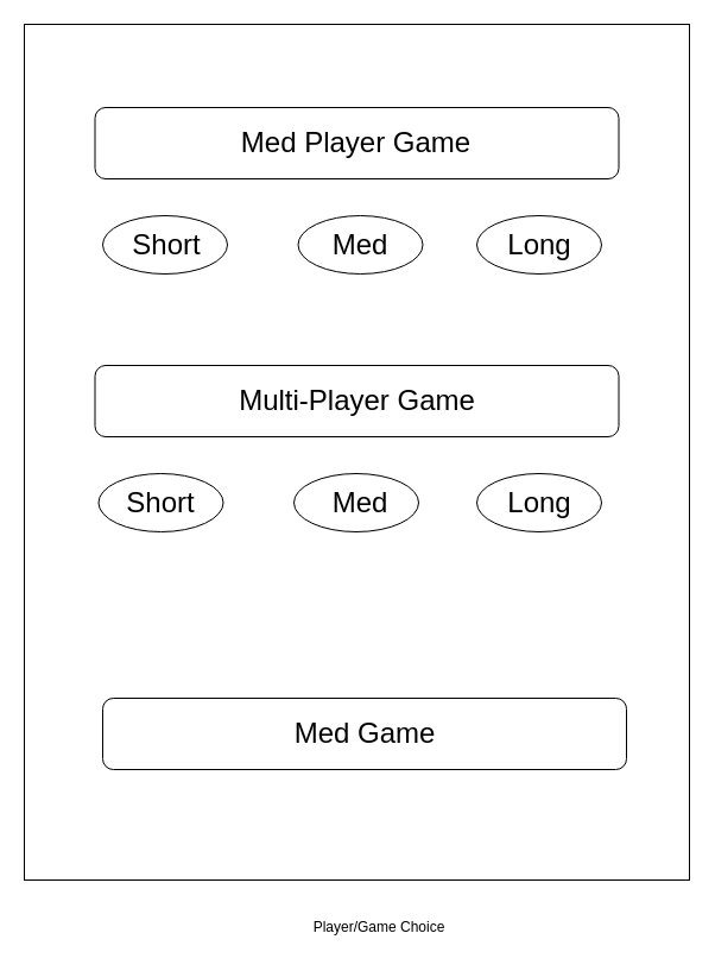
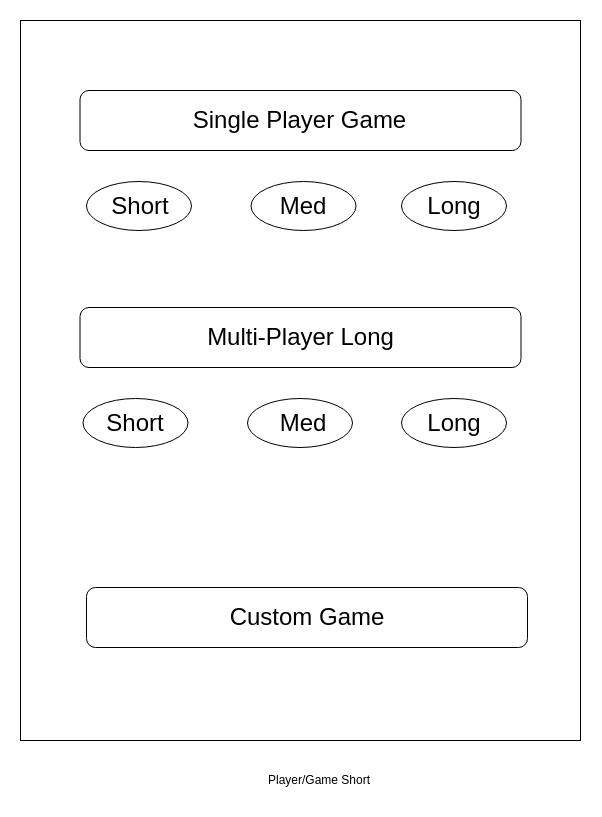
- <mxCell id="7" value="Med Player Game" style="text;html=1;strokeColor=none;fillColor=none;align=center;verticalAlign=middle;whiteSpace=wrap;rounded=0;fontSize=24;" parent="1" vertex="1"><mxGeometry x="163" y="105" width="273" height="30" as="geometry" /></mxCell>
+ <mxCell id="7" value="Single Player Game" style="text;html=1;strokeColor=none;fillColor=none;align=center;verticalAlign=middle;whiteSpace=wrap;rounded=0;fontSize=24;" parent="1" vertex="1"><mxGeometry x="163" y="105" width="273" height="30" as="geometry" /></mxCell>
- <mxCell id="8" value="Multi-Player Game" style="text;html=1;strokeColor=none;fillColor=none;align=center;verticalAlign=middle;whiteSpace=wrap;rounded=0;fontSize=24;" parent="1" vertex="1"><mxGeometry x="156.5" y="322" width="287" height="30" as="geometry" /></mxCell>
+ <mxCell id="8" value="Multi-Player Long" style="text;html=1;strokeColor=none;fillColor=none;align=center;verticalAlign=middle;whiteSpace=wrap;rounded=0;fontSize=24;" parent="1" vertex="1"><mxGeometry x="156.5" y="322" width="287" height="30" as="geometry" /></mxCell>
- <mxCell id="9" value="Med Game" style="text;html=1;strokeColor=none;fillColor=none;align=center;verticalAlign=middle;whiteSpace=wrap;rounded=0;fontSize=24;" parent="1" vertex="1"><mxGeometry x="173.5" y="602" width="266" height="30" as="geometry" /></mxCell>
+ <mxCell id="9" value="Custom Game" style="text;html=1;strokeColor=none;fillColor=none;align=center;verticalAlign=middle;whiteSpace=wrap;rounded=0;fontSize=24;" parent="1" vertex="1"><mxGeometry x="173.5" y="602" width="266" height="30" as="geometry" /></mxCell>
- <mxCell id="3" value="Player/Game Choice" style="text;html=1;strokeColor=none;fillColor=none;align=center;verticalAlign=middle;whiteSpace=wrap;rounded=0;" parent="1" vertex="1"><mxGeometry x="254" y="765" width="130" height="30" as="geometry" /></mxCell>
+ <mxCell id="3" value="Player/Game Short" style="text;html=1;strokeColor=none;fillColor=none;align=center;verticalAlign=middle;whiteSpace=wrap;rounded=0;" parent="1" vertex="1"><mxGeometry x="254" y="765" width="130" height="30" as="geometry" /></mxCell>
